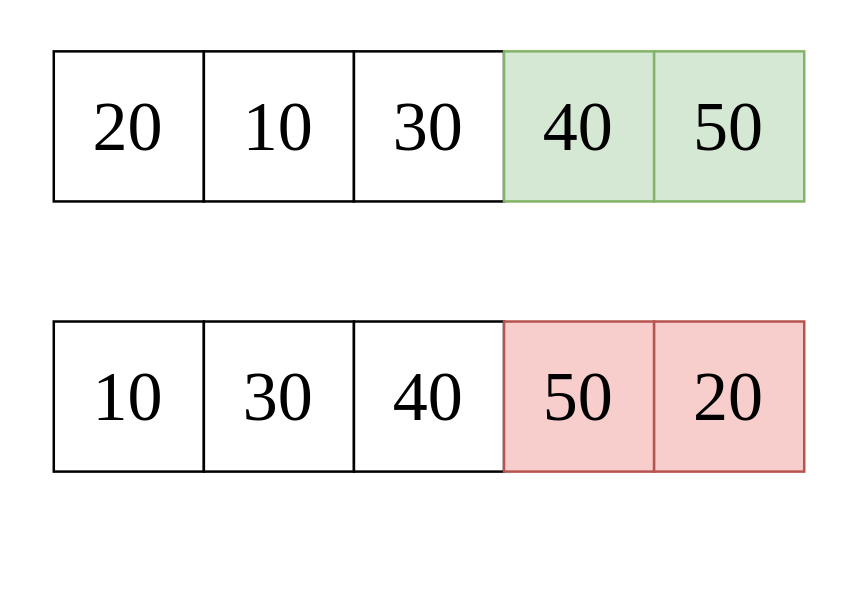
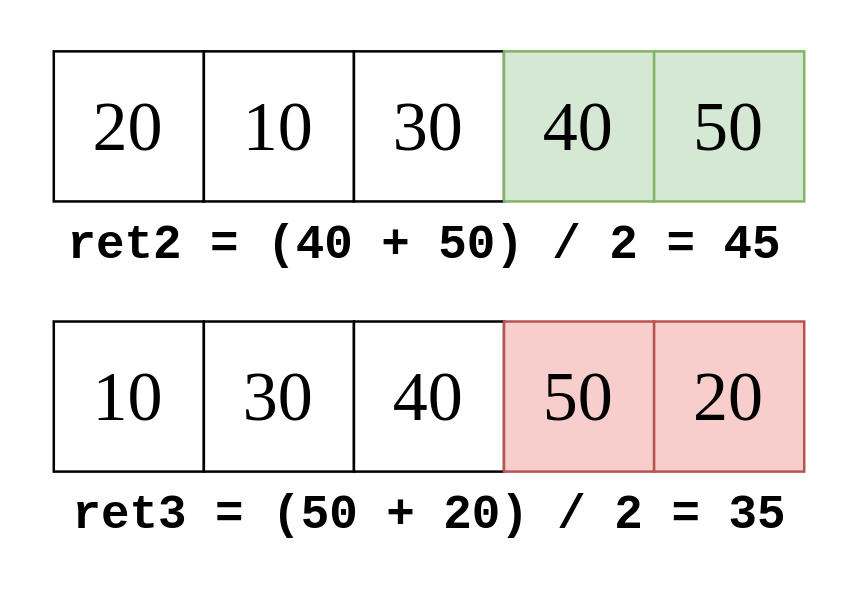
+ <mxCell id="13" value="ret2 = (40 + 50) / 2 = 45" style="text;html=1;align=center;verticalAlign=middle;whiteSpace=wrap;rounded=0;fontFamily=Courier New;fontStyle=1;fontSize=19;" vertex="1" parent="1"><mxGeometry x="20.5" y="83" width="297" height="30" as="geometry" /></mxCell>
+ <mxCell id="7" value="ret3 = (50 + 20) / 2 = 35" style="text;html=1;align=center;verticalAlign=middle;whiteSpace=wrap;rounded=0;fontFamily=Courier New;fontStyle=1;fontSize=19;" parent="1" vertex="1"><mxGeometry x="22.5" y="191" width="297" height="30" as="geometry" /></mxCell>
